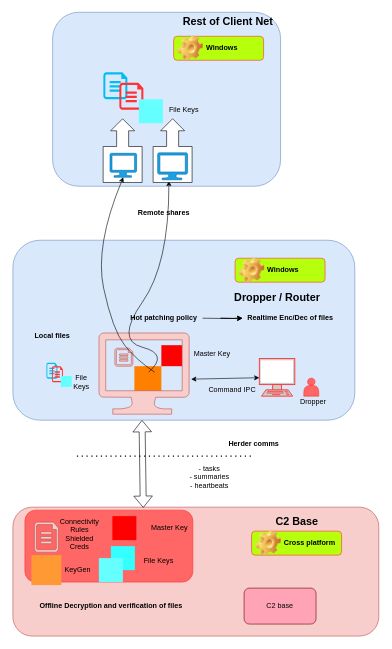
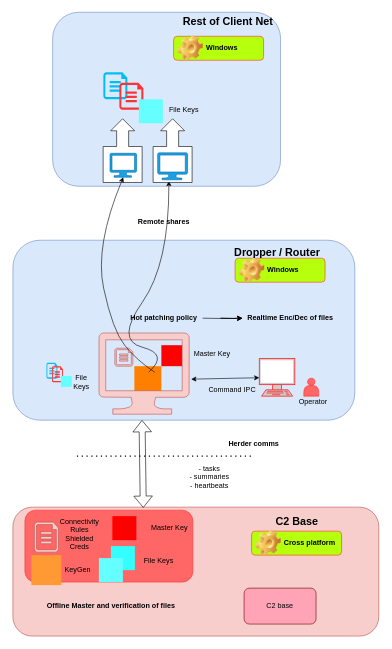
- <mxCell id="52" value="&lt;b&gt;Remote shares&lt;/b&gt;" style="text;html=1;align=center;verticalAlign=middle;resizable=0;points=[];autosize=1;" vertex="1" parent="1"><mxGeometry x="222.43" y="345" width="100" height="20" as="geometry" /></mxCell>
+ <mxCell id="52" value="&lt;b&gt;Remote shares&lt;/b&gt;" style="text;html=1;align=center;verticalAlign=middle;resizable=0;points=[];autosize=1;" vertex="1" parent="1"><mxGeometry x="222.43" y="360" width="100" height="20" as="geometry" /></mxCell>
- <mxCell id="56" value="&lt;b&gt;&lt;font style=&quot;font-size: 18px&quot;&gt;Dropper / Router&lt;/font&gt;&lt;/b&gt;" style="text;html=1;align=center;verticalAlign=middle;resizable=0;points=[];autosize=1;" vertex="1" parent="1"><mxGeometry x="381.16" y="485" width="160" height="20" as="geometry" /></mxCell>
+ <mxCell id="56" value="&lt;b&gt;&lt;font style=&quot;font-size: 18px&quot;&gt;Dropper / Router&lt;/font&gt;&lt;/b&gt;" style="text;html=1;align=center;verticalAlign=middle;resizable=0;points=[];autosize=1;" vertex="1" parent="1"><mxGeometry x="381.16" y="410" width="160" height="20" as="geometry" /></mxCell>
- <mxCell id="51" value="&lt;b&gt;Local files&lt;/b&gt;" style="text;html=1;align=center;verticalAlign=middle;resizable=0;points=[];autosize=1;" vertex="1" parent="45"><mxGeometry x="-9.94" y="-20" width="70" height="20" as="geometry" /></mxCell>
- <mxCell id="35" value="Dropper" style="text;html=1;align=center;verticalAlign=middle;resizable=0;points=[];autosize=1;" vertex="1" parent="1"><mxGeometry x="490.75" y="660" width="60" height="20" as="geometry" /></mxCell>
+ <mxCell id="35" value="Operator" style="text;html=1;align=center;verticalAlign=middle;resizable=0;points=[];autosize=1;" vertex="1" parent="1"><mxGeometry x="490.75" y="660" width="60" height="20" as="geometry" /></mxCell>
- <mxCell id="29" value="&lt;b&gt;Offline Decryption and verification of files&lt;/b&gt;" style="text;html=1;align=center;verticalAlign=middle;resizable=0;points=[];autosize=1;" parent="1" vertex="1"><mxGeometry x="59.08" y="1000" width="250" height="20" as="geometry" /></mxCell>
+ <mxCell id="29" value="&lt;b&gt;Offline Master and verification of files&lt;/b&gt;" style="text;html=1;align=center;verticalAlign=middle;resizable=0;points=[];autosize=1;" parent="1" vertex="1"><mxGeometry x="59.08" y="1000" width="250" height="20" as="geometry" /></mxCell>
